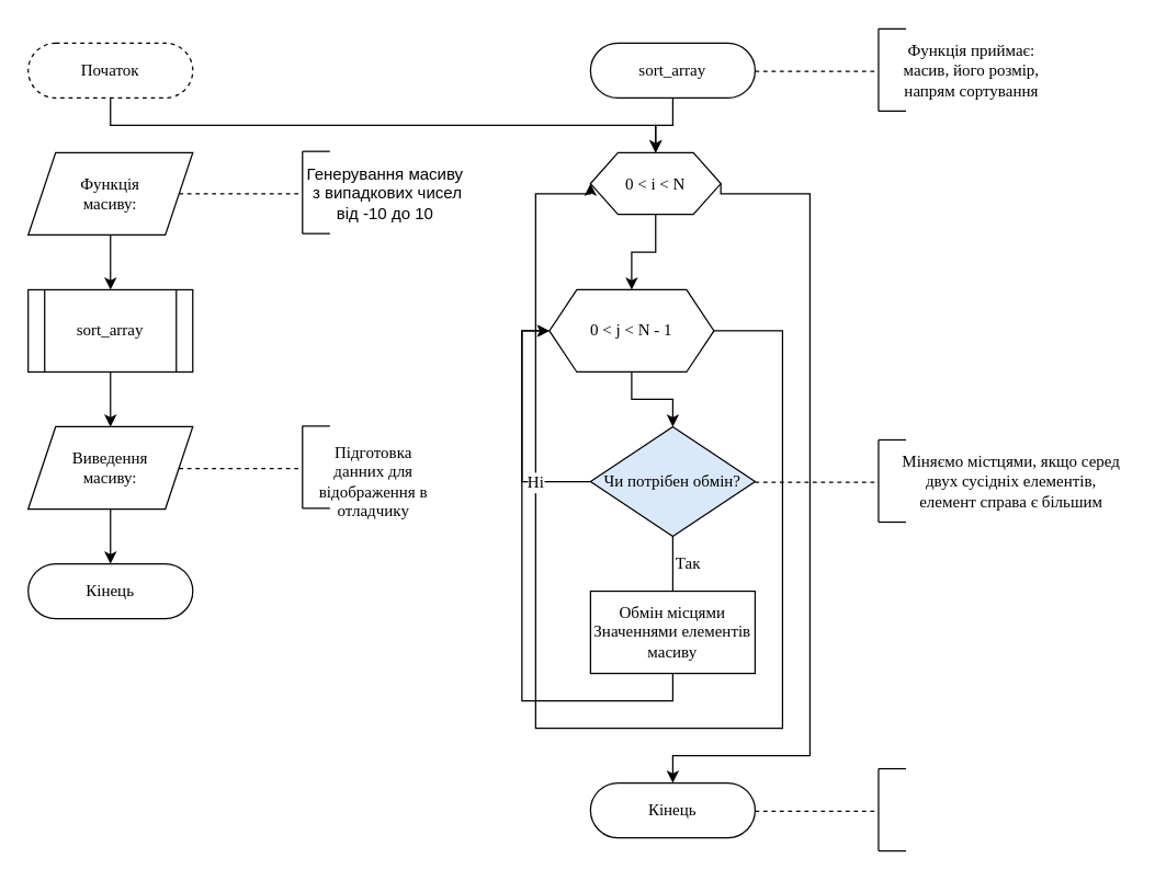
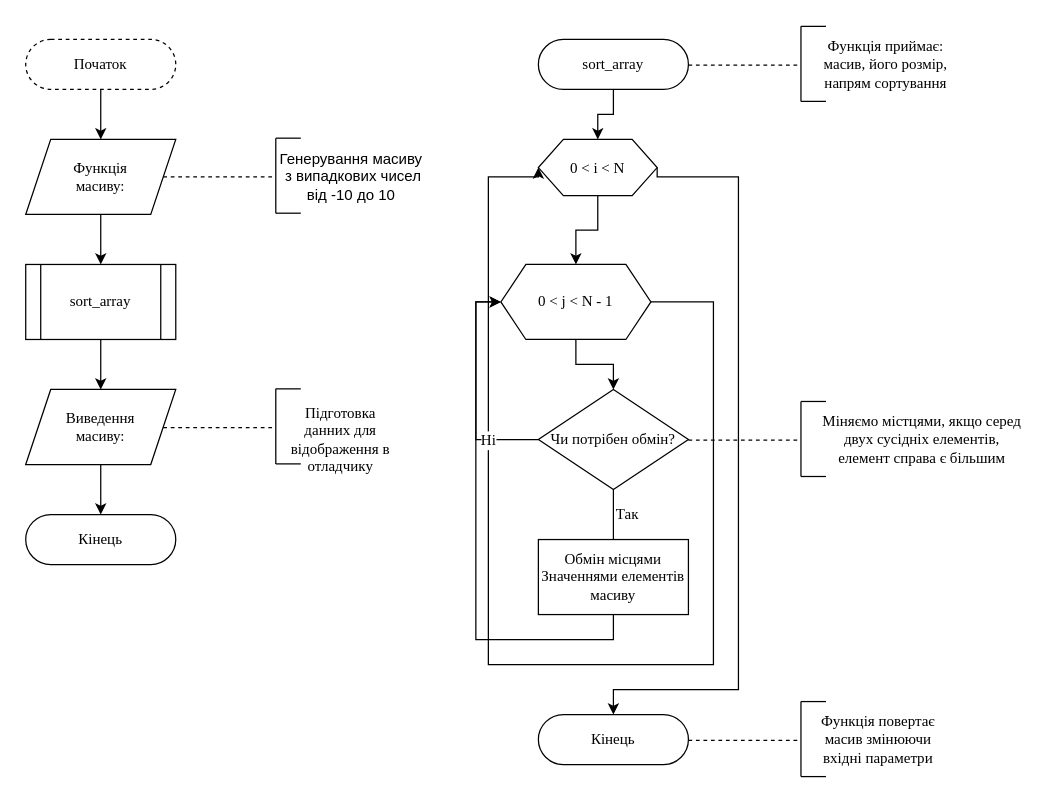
- <mxCell id="2" style="edgeStyle=orthogonalEdgeStyle;rounded=0;orthogonalLoop=1;jettySize=auto;html=1;exitX=0.5;exitY=1;exitDx=0;exitDy=0;fontFamily=Times New Roman;fontSize=12;" parent="1" source="3" target="24" edge="1"><mxGeometry relative="1" as="geometry" /></mxCell>
+ <mxCell id="2" style="edgeStyle=orthogonalEdgeStyle;rounded=0;orthogonalLoop=1;jettySize=auto;html=1;exitX=0.5;exitY=1;exitDx=0;exitDy=0;fontFamily=Times New Roman;fontSize=12;" parent="1" source="3" target="6" edge="1"><mxGeometry relative="1" as="geometry" /></mxCell>
- <mxCell id="32" style="edgeStyle=orthogonalEdgeStyle;rounded=0;orthogonalLoop=1;jettySize=auto;html=1;exitX=0.5;exitY=1;exitDx=0;exitDy=0;entryX=0;entryY=0.5;entryDx=0;entryDy=0;fontFamily=Times New Roman;fontSize=12;endArrow=open;" parent="1" source="34" target="27" edge="1"><mxGeometry relative="1" as="geometry" /></mxCell>
+ <mxCell id="32" style="edgeStyle=orthogonalEdgeStyle;rounded=0;orthogonalLoop=1;jettySize=auto;html=1;exitX=0.5;exitY=1;exitDx=0;exitDy=0;entryX=0;entryY=0.5;entryDx=0;entryDy=0;fontFamily=Times New Roman;fontSize=12;" parent="1" source="34" target="27" edge="1"><mxGeometry relative="1" as="geometry" /></mxCell>
- <mxCell id="31" value="Чи потрібен обмін?" style="rhombus;whiteSpace=wrap;html=1;fontFamily=Times New Roman;fontSize=12;fillColor=#dae8fc;" parent="1" vertex="1"><mxGeometry x="430" y="311" width="120" height="80" as="geometry" /></mxCell>
+ <mxCell id="31" value="Чи потрібен обмін?" style="rhombus;whiteSpace=wrap;html=1;fontFamily=Times New Roman;fontSize=12;" parent="1" vertex="1"><mxGeometry x="430" y="311" width="120" height="80" as="geometry" /></mxCell>
+ <mxCell id="50" value="Функція повертає масив змінюючи вхідні параметри" style="text;html=1;strokeColor=none;fillColor=none;align=center;verticalAlign=middle;whiteSpace=wrap;rounded=0;fontFamily=Times New Roman;fontSize=12;" parent="1" vertex="1"><mxGeometry x="654" y="580.58" width="96" height="20" as="geometry" /></mxCell>
